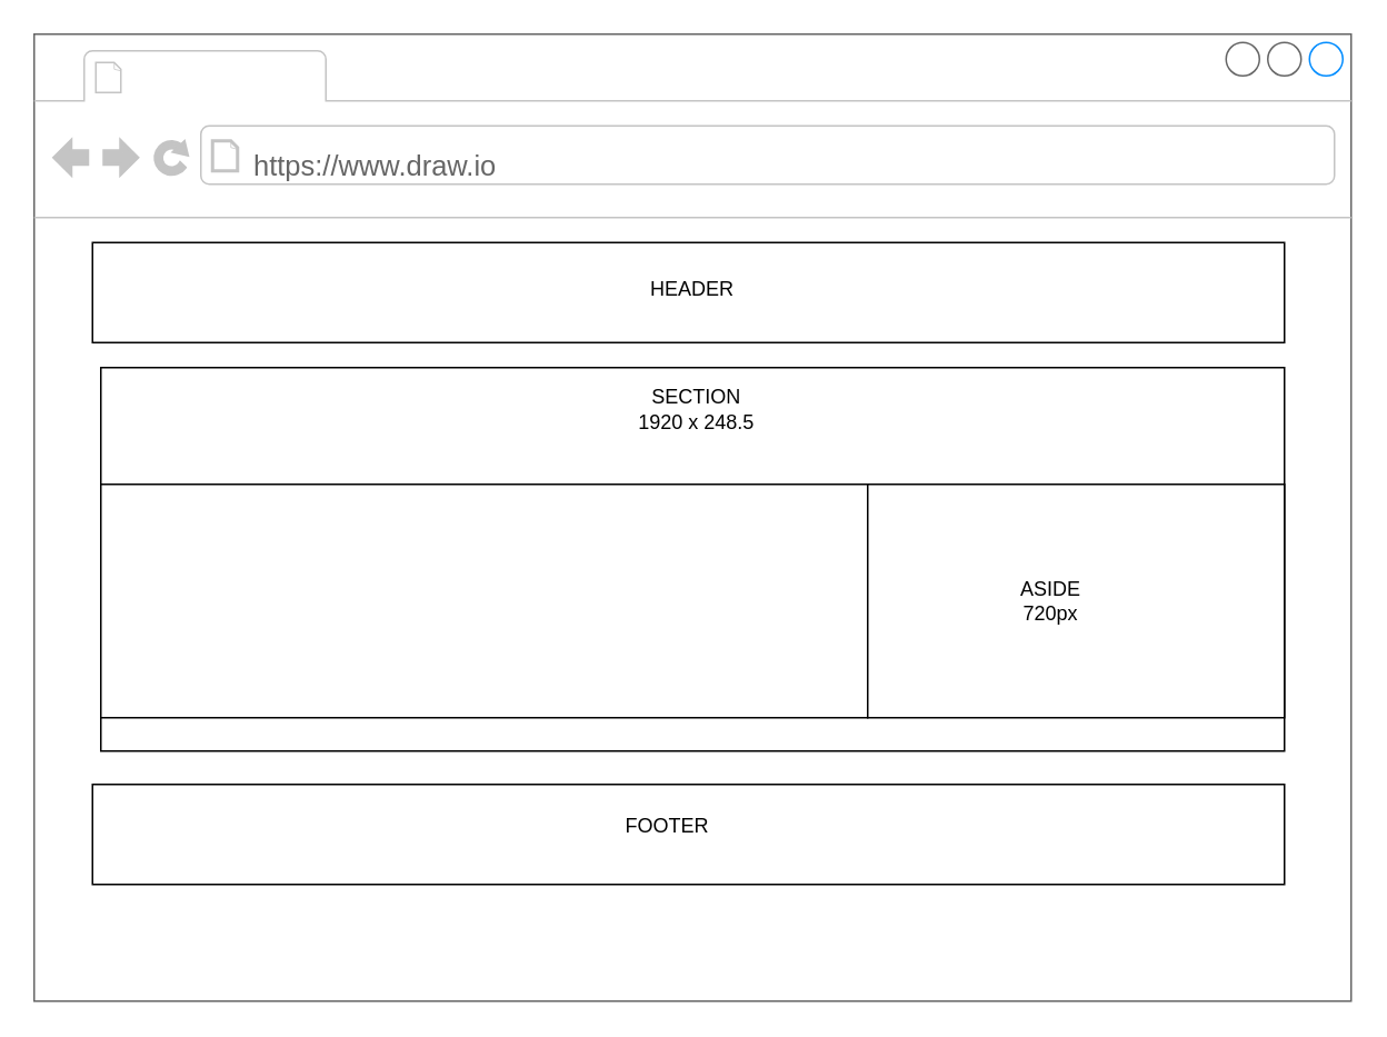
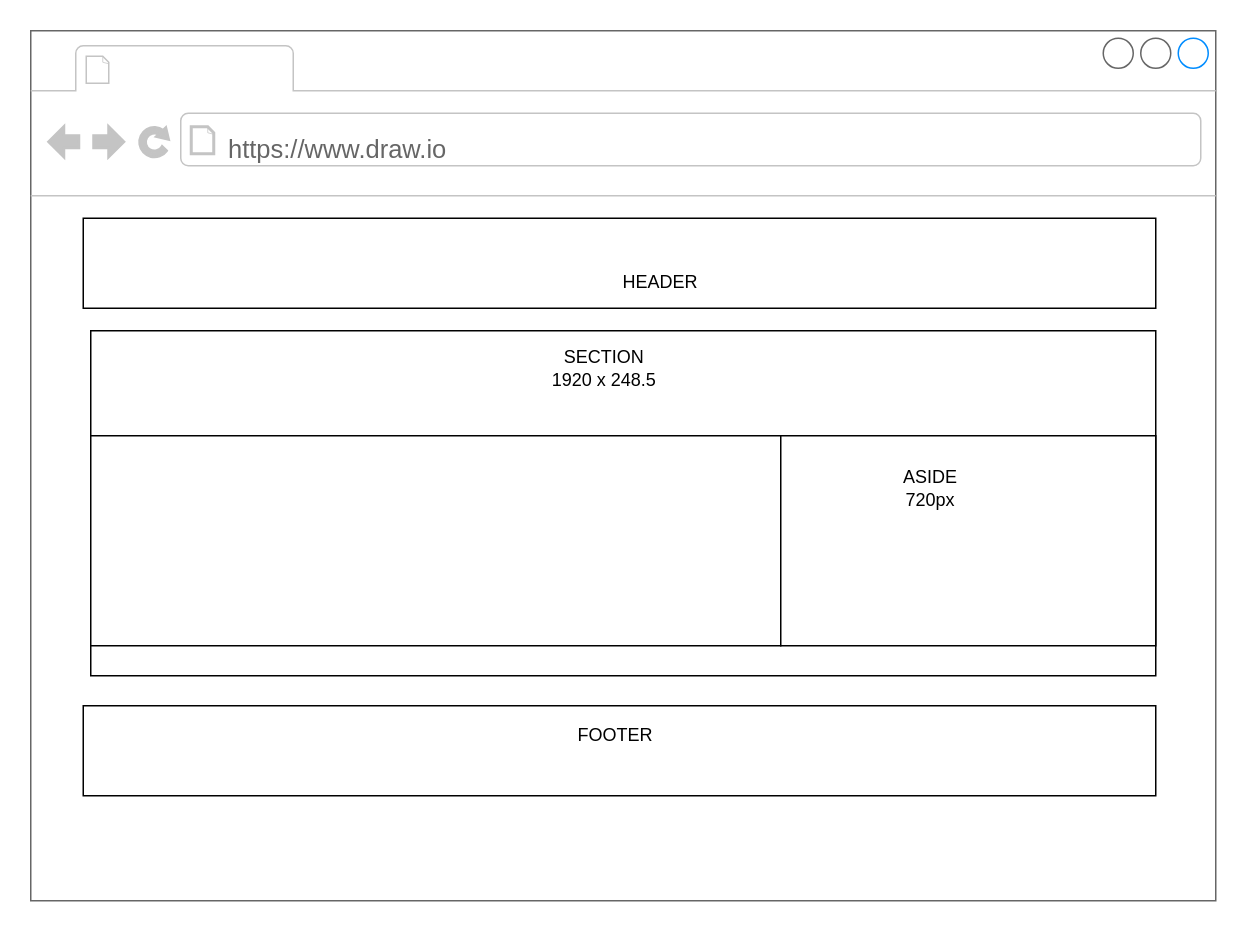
- <mxCell id="5" value="HEADER" style="text;html=1;strokeColor=none;fillColor=none;align=center;verticalAlign=middle;whiteSpace=wrap;rounded=0;" parent="2" vertex="1"><mxGeometry x="365" y="138" width="60" height="30" as="geometry" /></mxCell>
+ <mxCell id="5" value="HEADER" style="text;html=1;strokeColor=none;fillColor=none;align=center;verticalAlign=middle;whiteSpace=wrap;rounded=0;" parent="2" vertex="1"><mxGeometry x="390" y="153" width="60" height="30" as="geometry" /></mxCell>
- <mxCell id="7" value="SECTION&lt;br&gt;1920 x 248.5" style="text;html=1;strokeColor=none;fillColor=none;align=center;verticalAlign=middle;whiteSpace=wrap;rounded=0;" parent="2" vertex="1"><mxGeometry x="350" y="210" width="95" height="30" as="geometry" /></mxCell>
+ <mxCell id="7" value="SECTION&lt;br&gt;1920 x 248.5" style="text;html=1;strokeColor=none;fillColor=none;align=center;verticalAlign=middle;whiteSpace=wrap;rounded=0;" parent="2" vertex="1"><mxGeometry x="335" y="210" width="95" height="30" as="geometry" /></mxCell>
- <mxCell id="10" value="ASIDE&lt;br&gt;720px" style="text;html=1;strokeColor=none;fillColor=none;align=center;verticalAlign=middle;whiteSpace=wrap;rounded=0;" parent="2" vertex="1"><mxGeometry x="580" y="325" width="60" height="30" as="geometry" /></mxCell>
+ <mxCell id="10" value="ASIDE&lt;br&gt;720px" style="text;html=1;strokeColor=none;fillColor=none;align=center;verticalAlign=middle;whiteSpace=wrap;rounded=0;" parent="2" vertex="1"><mxGeometry x="570" y="290" width="60" height="30" as="geometry" /></mxCell>
- <mxCell id="12" value="FOOTER" style="text;html=1;strokeColor=none;fillColor=none;align=center;verticalAlign=middle;whiteSpace=wrap;rounded=0;" parent="2" vertex="1"><mxGeometry x="350" y="460" width="60" height="30" as="geometry" /></mxCell>
+ <mxCell id="12" value="FOOTER" style="text;html=1;strokeColor=none;fillColor=none;align=center;verticalAlign=middle;whiteSpace=wrap;rounded=0;" parent="2" vertex="1"><mxGeometry x="360" y="455" width="60" height="30" as="geometry" /></mxCell>
